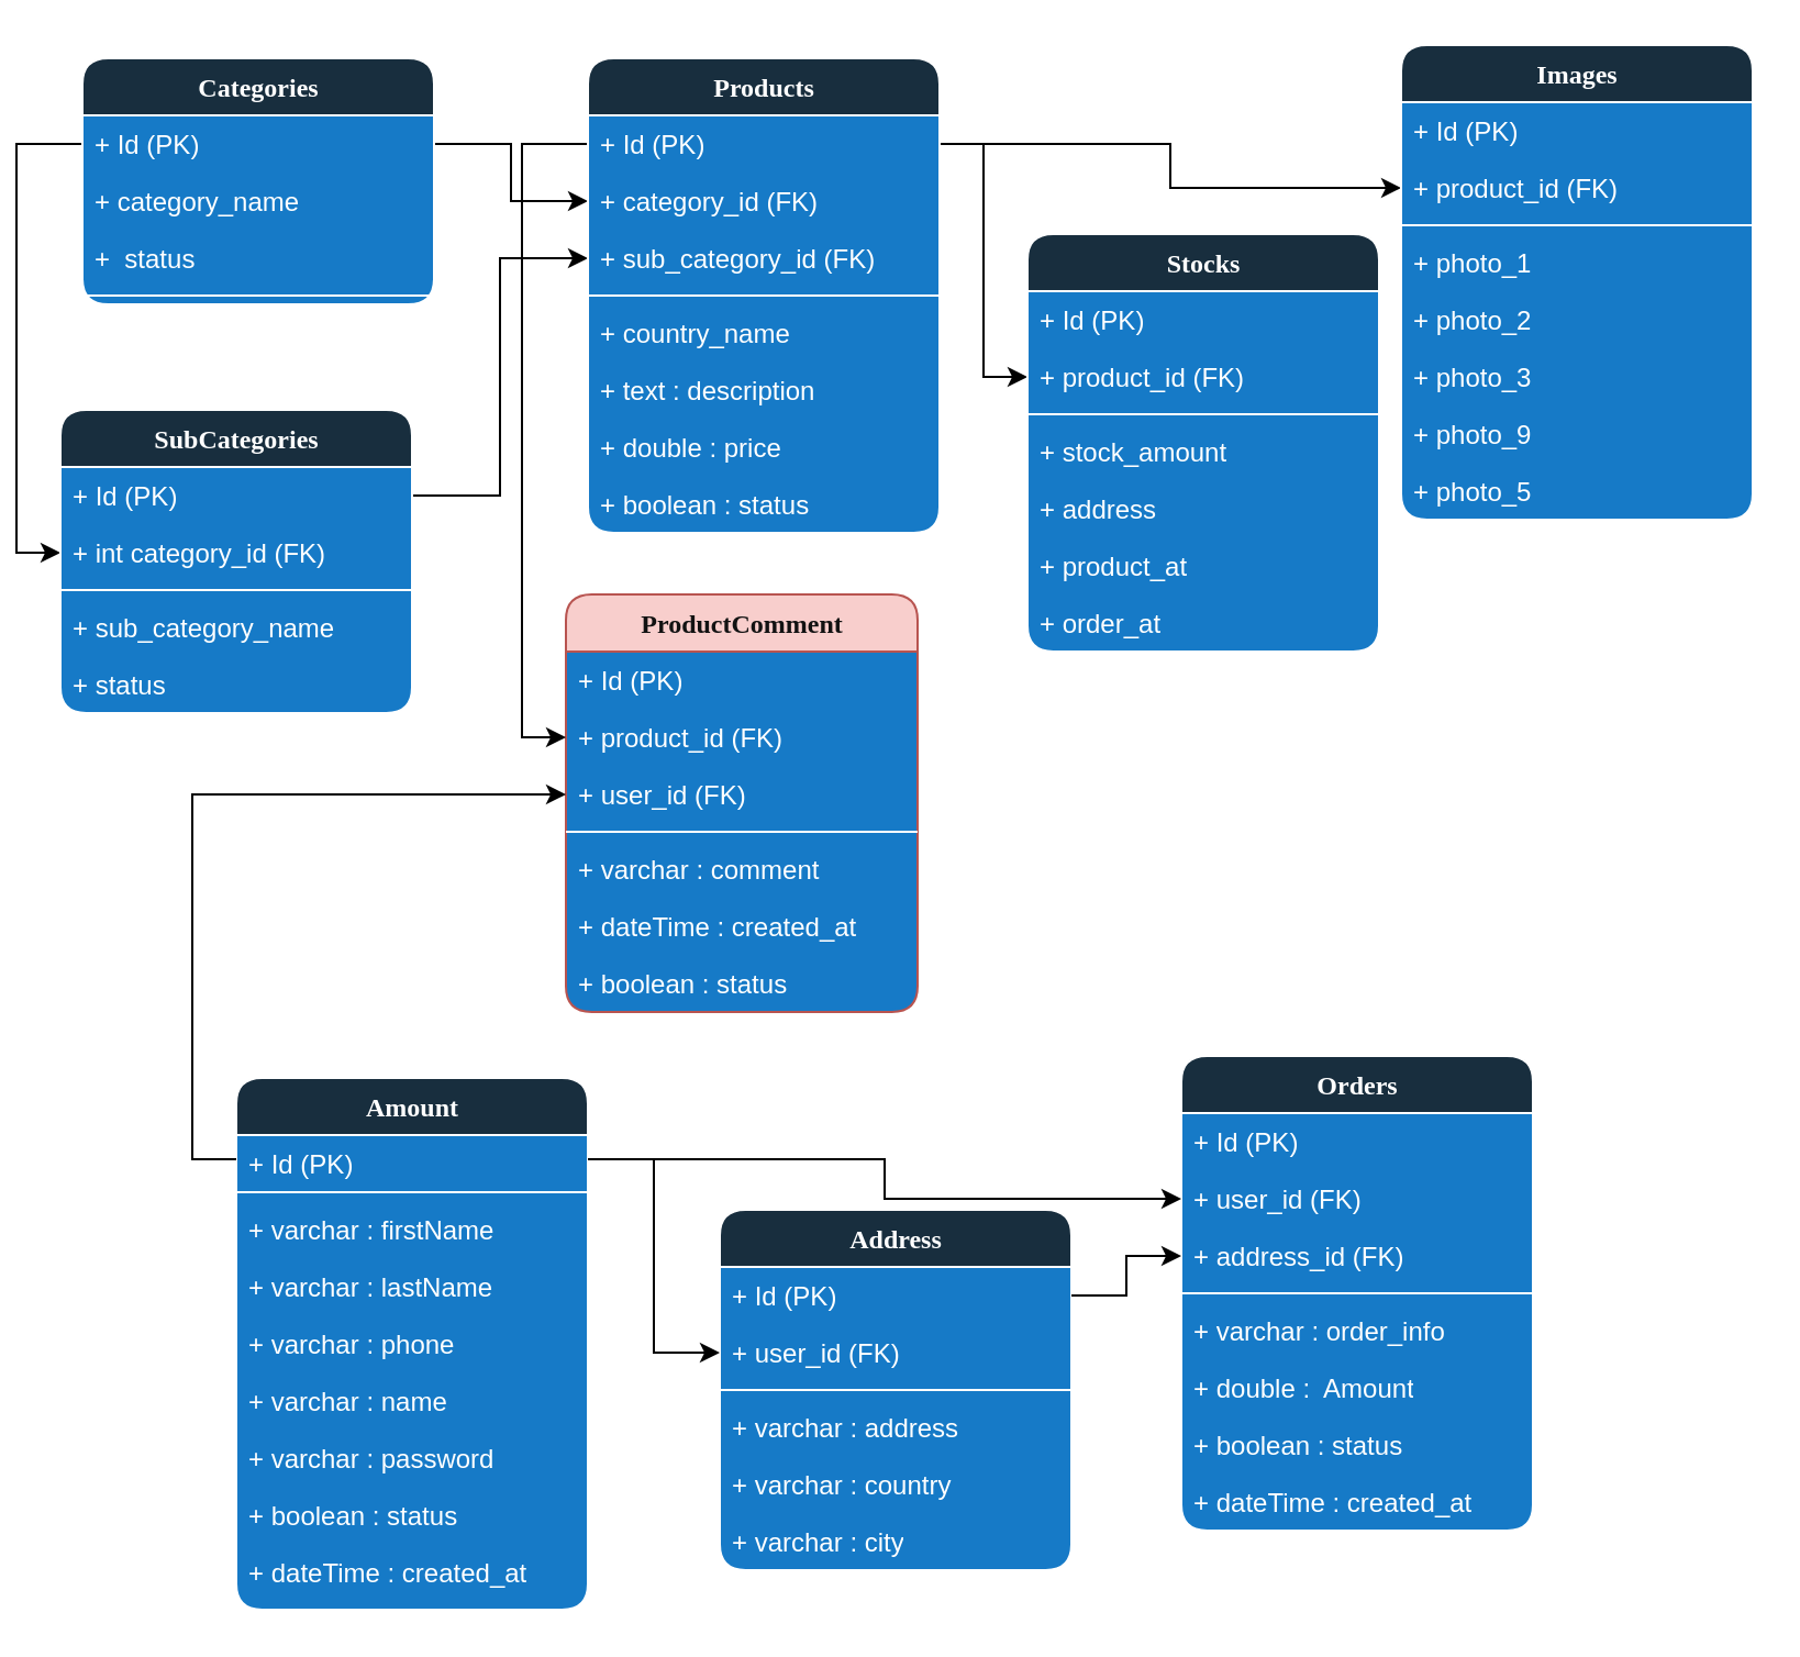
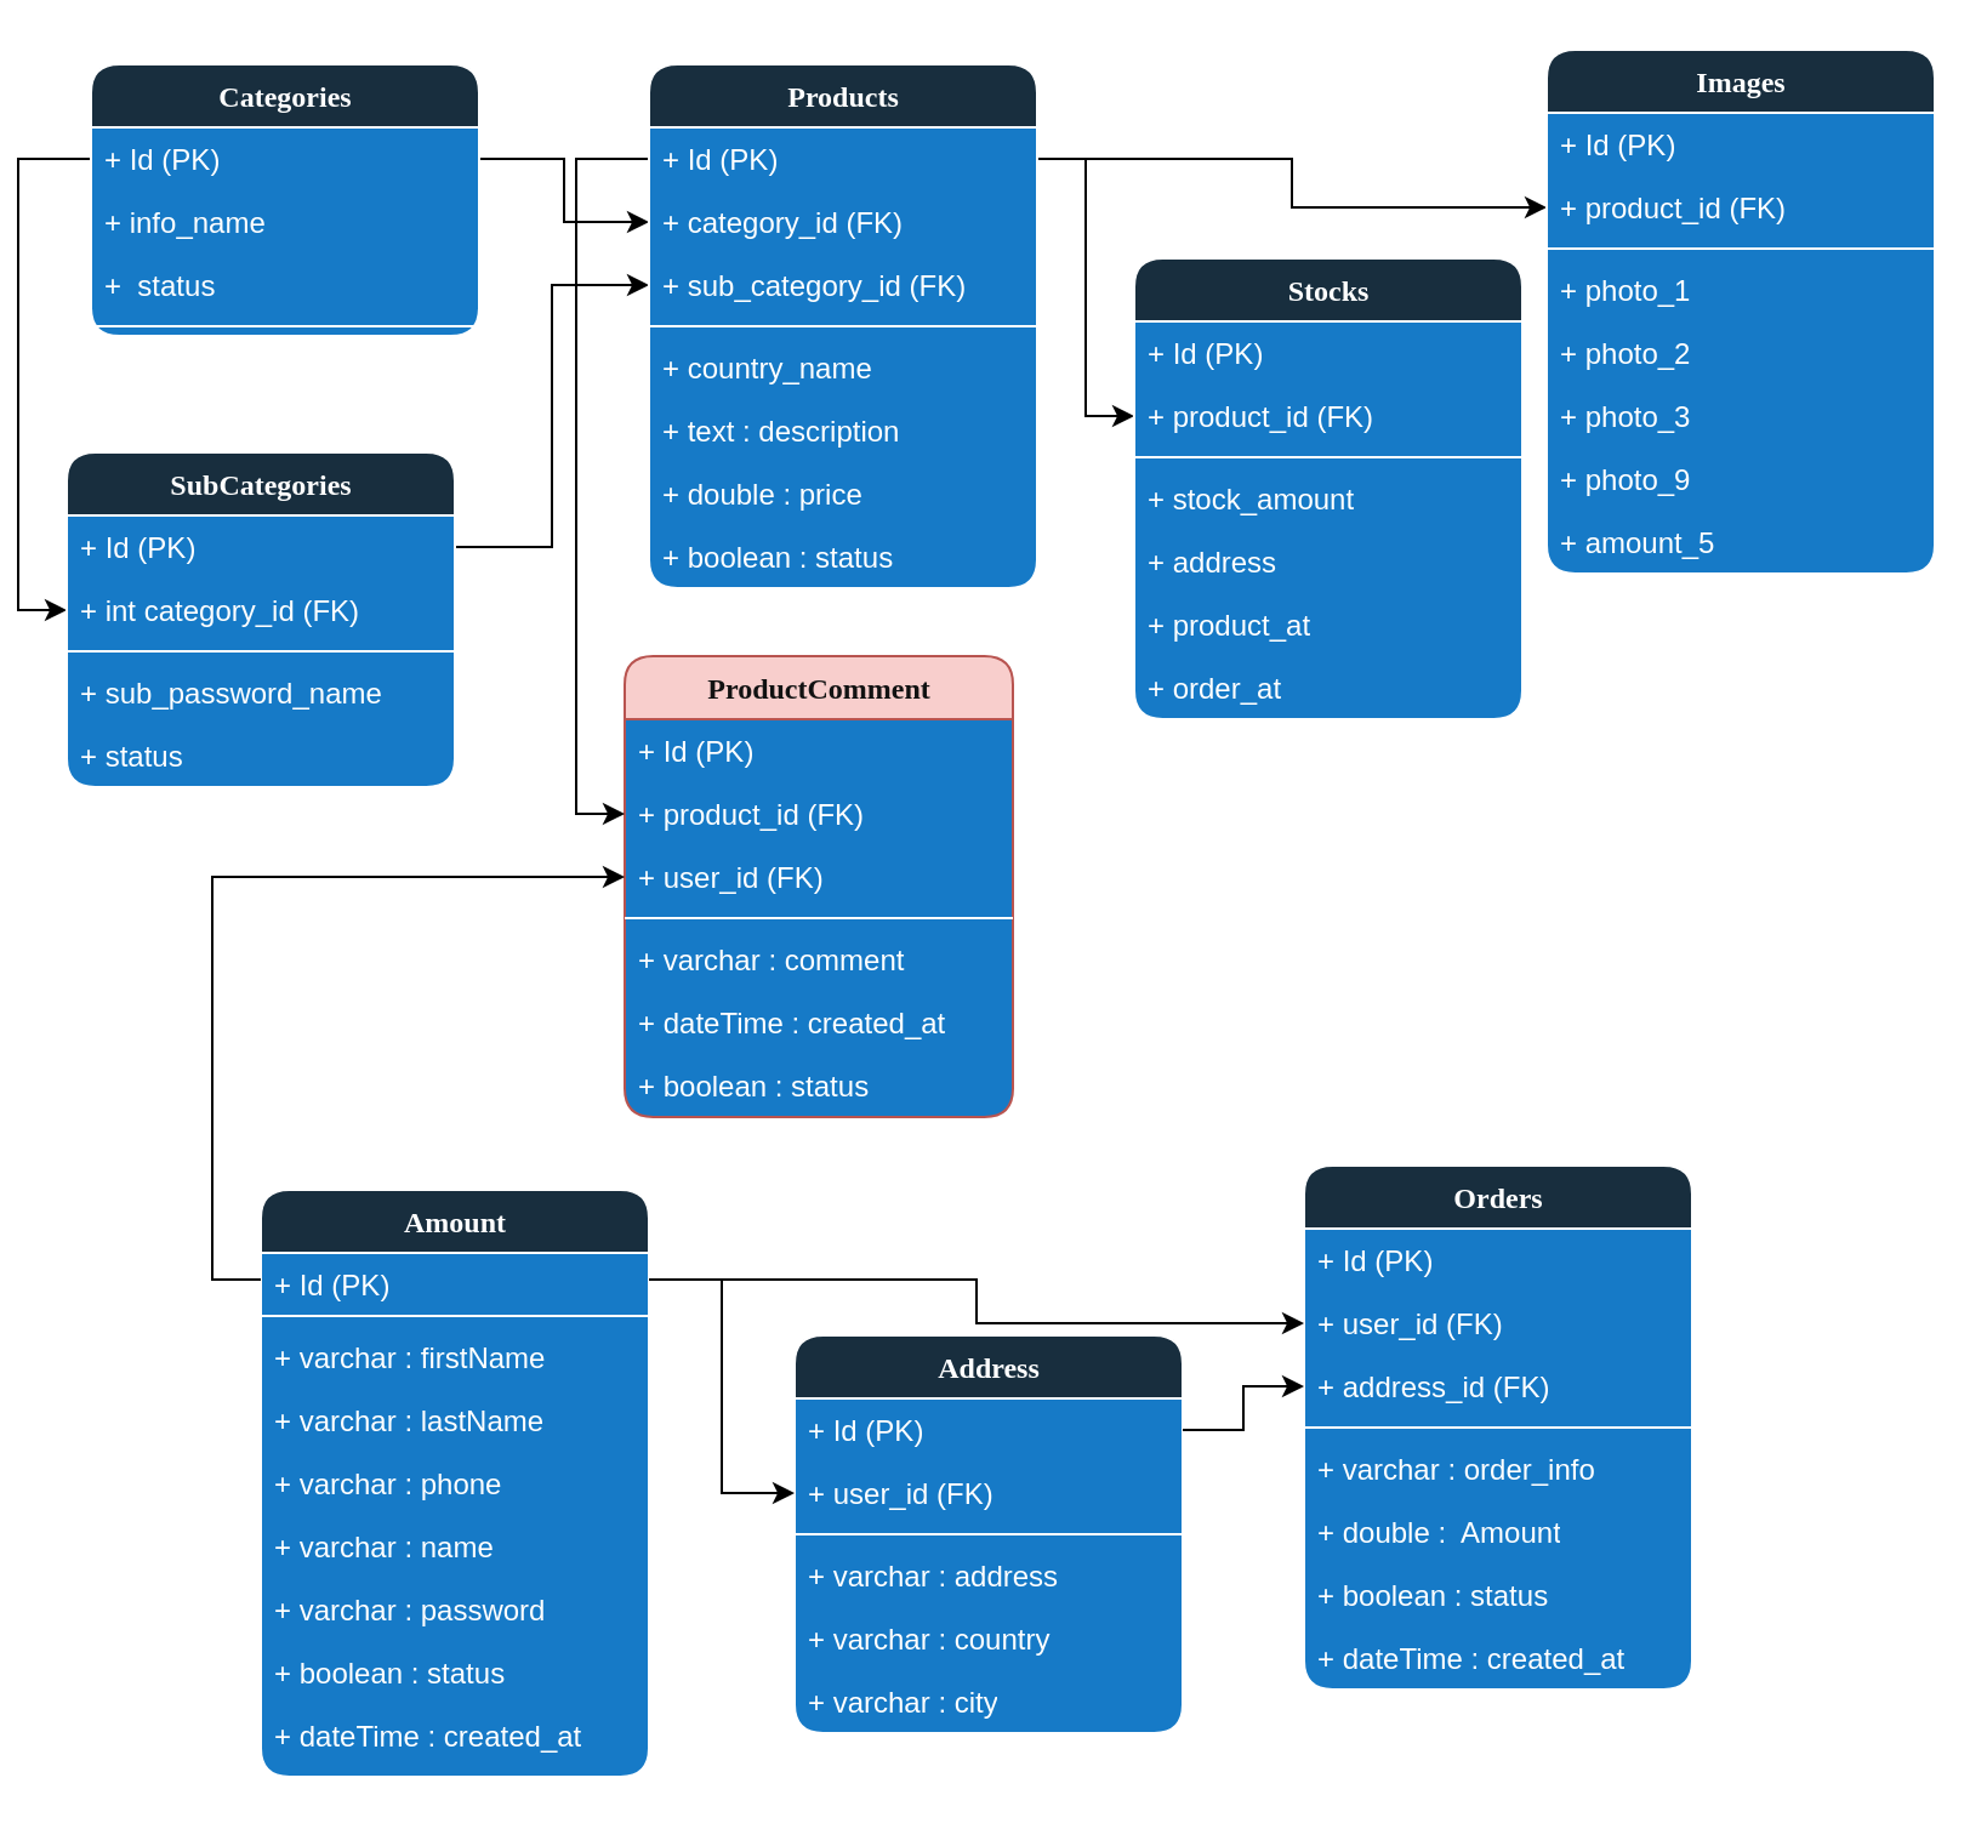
- <mxCell id="49" value="+ category_name" style="text;html=1;align=left;verticalAlign=top;spacingLeft=4;spacingRight=4;whiteSpace=wrap;overflow=hidden;rotatable=0;points=[[0,0.5],[1,0.5]];portConstraint=eastwest;labelBackgroundColor=none;rounded=1;shadow=0;fontColor=#FFFFFF;" parent="47" vertex="1"><mxGeometry y="52" width="160" height="26" as="geometry" /></mxCell>
+ <mxCell id="49" value="+ info_name" style="text;html=1;align=left;verticalAlign=top;spacingLeft=4;spacingRight=4;whiteSpace=wrap;overflow=hidden;rotatable=0;points=[[0,0.5],[1,0.5]];portConstraint=eastwest;labelBackgroundColor=none;rounded=1;shadow=0;fontColor=#FFFFFF;" parent="47" vertex="1"><mxGeometry y="52" width="160" height="26" as="geometry" /></mxCell>
- <mxCell id="83" value="+ photo_5" style="text;html=1;align=left;verticalAlign=top;spacingLeft=4;spacingRight=4;whiteSpace=wrap;overflow=hidden;rotatable=0;points=[[0,0.5],[1,0.5]];portConstraint=eastwest;labelBackgroundColor=none;rounded=1;shadow=0;fontColor=#FFFFFF;" parent="75" vertex="1"><mxGeometry y="190" width="160" height="26" as="geometry" /></mxCell>
+ <mxCell id="83" value="+ amount_5" style="text;html=1;align=left;verticalAlign=top;spacingLeft=4;spacingRight=4;whiteSpace=wrap;overflow=hidden;rotatable=0;points=[[0,0.5],[1,0.5]];portConstraint=eastwest;labelBackgroundColor=none;rounded=1;shadow=0;fontColor=#FFFFFF;" parent="75" vertex="1"><mxGeometry y="190" width="160" height="26" as="geometry" /></mxCell>
- <mxCell id="56" value="+ sub_category_name" style="text;html=1;align=left;verticalAlign=top;spacingLeft=4;spacingRight=4;whiteSpace=wrap;overflow=hidden;rotatable=0;points=[[0,0.5],[1,0.5]];portConstraint=eastwest;labelBackgroundColor=none;rounded=1;shadow=0;fontColor=#FFFFFF;" parent="52" vertex="1"><mxGeometry y="86" width="160" height="26" as="geometry" /></mxCell>
+ <mxCell id="56" value="+ sub_password_name" style="text;html=1;align=left;verticalAlign=top;spacingLeft=4;spacingRight=4;whiteSpace=wrap;overflow=hidden;rotatable=0;points=[[0,0.5],[1,0.5]];portConstraint=eastwest;labelBackgroundColor=none;rounded=1;shadow=0;fontColor=#FFFFFF;" parent="52" vertex="1"><mxGeometry y="86" width="160" height="26" as="geometry" /></mxCell>
